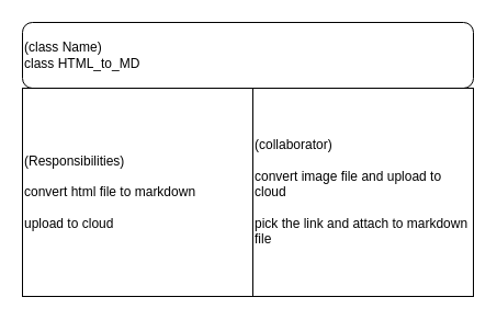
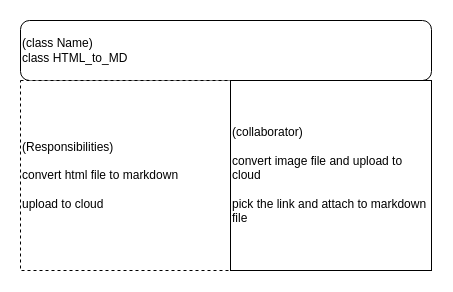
- <mxCell id="3" value="&lt;div align=&quot;left&quot;&gt;(Responsibilities)&lt;/div&gt;&lt;div align=&quot;left&quot;&gt;&lt;br&gt;&lt;/div&gt;&lt;div align=&quot;left&quot;&gt;convert html file to markdown&lt;/div&gt;&lt;div align=&quot;left&quot;&gt;&lt;br&gt;&lt;/div&gt;&lt;div align=&quot;left&quot;&gt;upload to cloud&lt;/div&gt;" style="rounded=0;whiteSpace=wrap;html=1;align=left;" vertex="1" parent="1"><mxGeometry x="20" y="80" width="210" height="190" as="geometry" /></mxCell>
+ <mxCell id="3" value="&lt;div align=&quot;left&quot;&gt;(Responsibilities)&lt;/div&gt;&lt;div align=&quot;left&quot;&gt;&lt;br&gt;&lt;/div&gt;&lt;div align=&quot;left&quot;&gt;convert html file to markdown&lt;/div&gt;&lt;div align=&quot;left&quot;&gt;&lt;br&gt;&lt;/div&gt;&lt;div align=&quot;left&quot;&gt;upload to cloud&lt;/div&gt;" style="rounded=0;whiteSpace=wrap;html=1;align=left;dashed=1;" vertex="1" parent="1"><mxGeometry x="20" y="80" width="210" height="190" as="geometry" /></mxCell>
